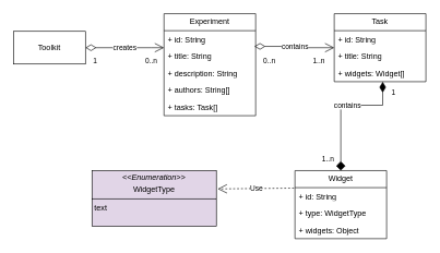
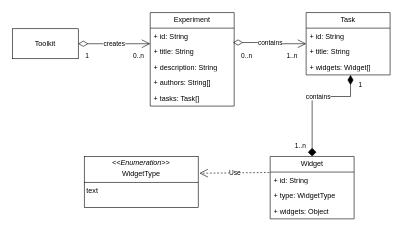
- <mxCell id="26" value="&lt;p style=&quot;margin:0px;margin-top:4px;text-align:center;&quot;&gt;&lt;i&gt;&amp;lt;&amp;lt;Enumeration&amp;gt;&amp;gt;&lt;/i&gt;&lt;br&gt;&lt;/p&gt;&lt;p style=&quot;margin:0px;margin-top:4px;text-align:center;&quot;&gt;WidgetType&lt;/p&gt;&lt;hr size=&quot;1&quot; style=&quot;border-style:solid;&quot;&gt;&lt;p style=&quot;margin:0px;margin-left:4px;&quot;&gt;text&lt;/p&gt;&lt;p style=&quot;margin:0px;margin-left:4px;&quot;&gt;&lt;br&gt;&lt;/p&gt;" style="verticalAlign=top;align=left;overflow=fill;html=1;whiteSpace=wrap;fillColor=#e1d5e7;" vertex="1" parent="1"><mxGeometry x="140" y="260" width="190" height="85" as="geometry" /></mxCell>
+ <mxCell id="26" value="&lt;p style=&quot;margin:0px;margin-top:4px;text-align:center;&quot;&gt;&lt;i&gt;&amp;lt;&amp;lt;Enumeration&amp;gt;&amp;gt;&lt;/i&gt;&lt;br&gt;&lt;/p&gt;&lt;p style=&quot;margin:0px;margin-top:4px;text-align:center;&quot;&gt;WidgetType&lt;/p&gt;&lt;hr size=&quot;1&quot; style=&quot;border-style:solid;&quot;&gt;&lt;p style=&quot;margin:0px;margin-left:4px;&quot;&gt;text&lt;/p&gt;&lt;p style=&quot;margin:0px;margin-left:4px;&quot;&gt;&lt;br&gt;&lt;/p&gt;" style="verticalAlign=top;align=left;overflow=fill;html=1;whiteSpace=wrap;" vertex="1" parent="1"><mxGeometry x="140" y="260" width="190" height="85" as="geometry" /></mxCell>
